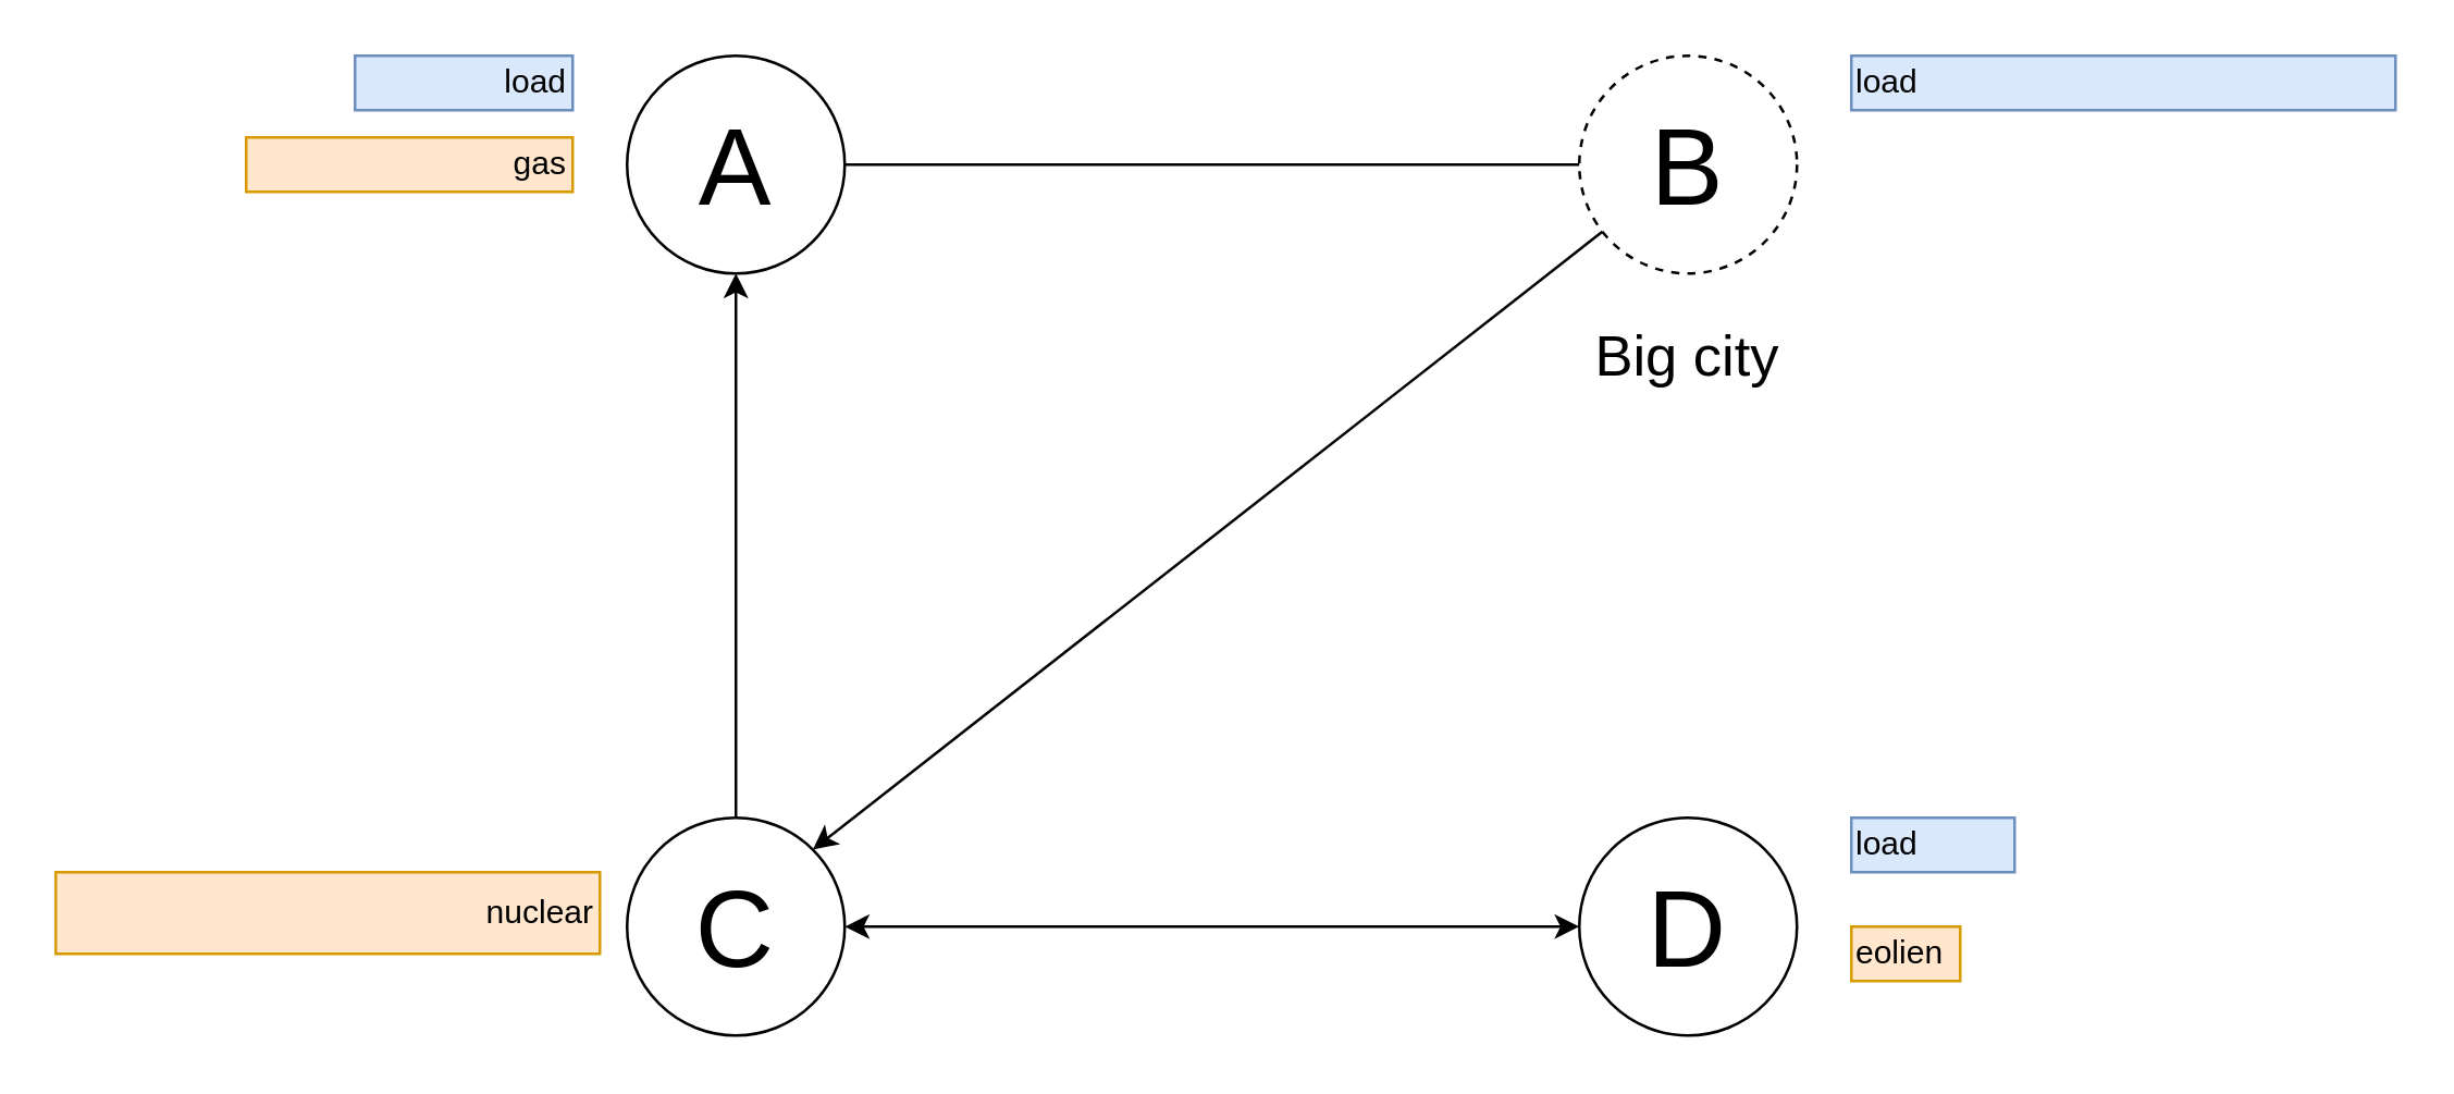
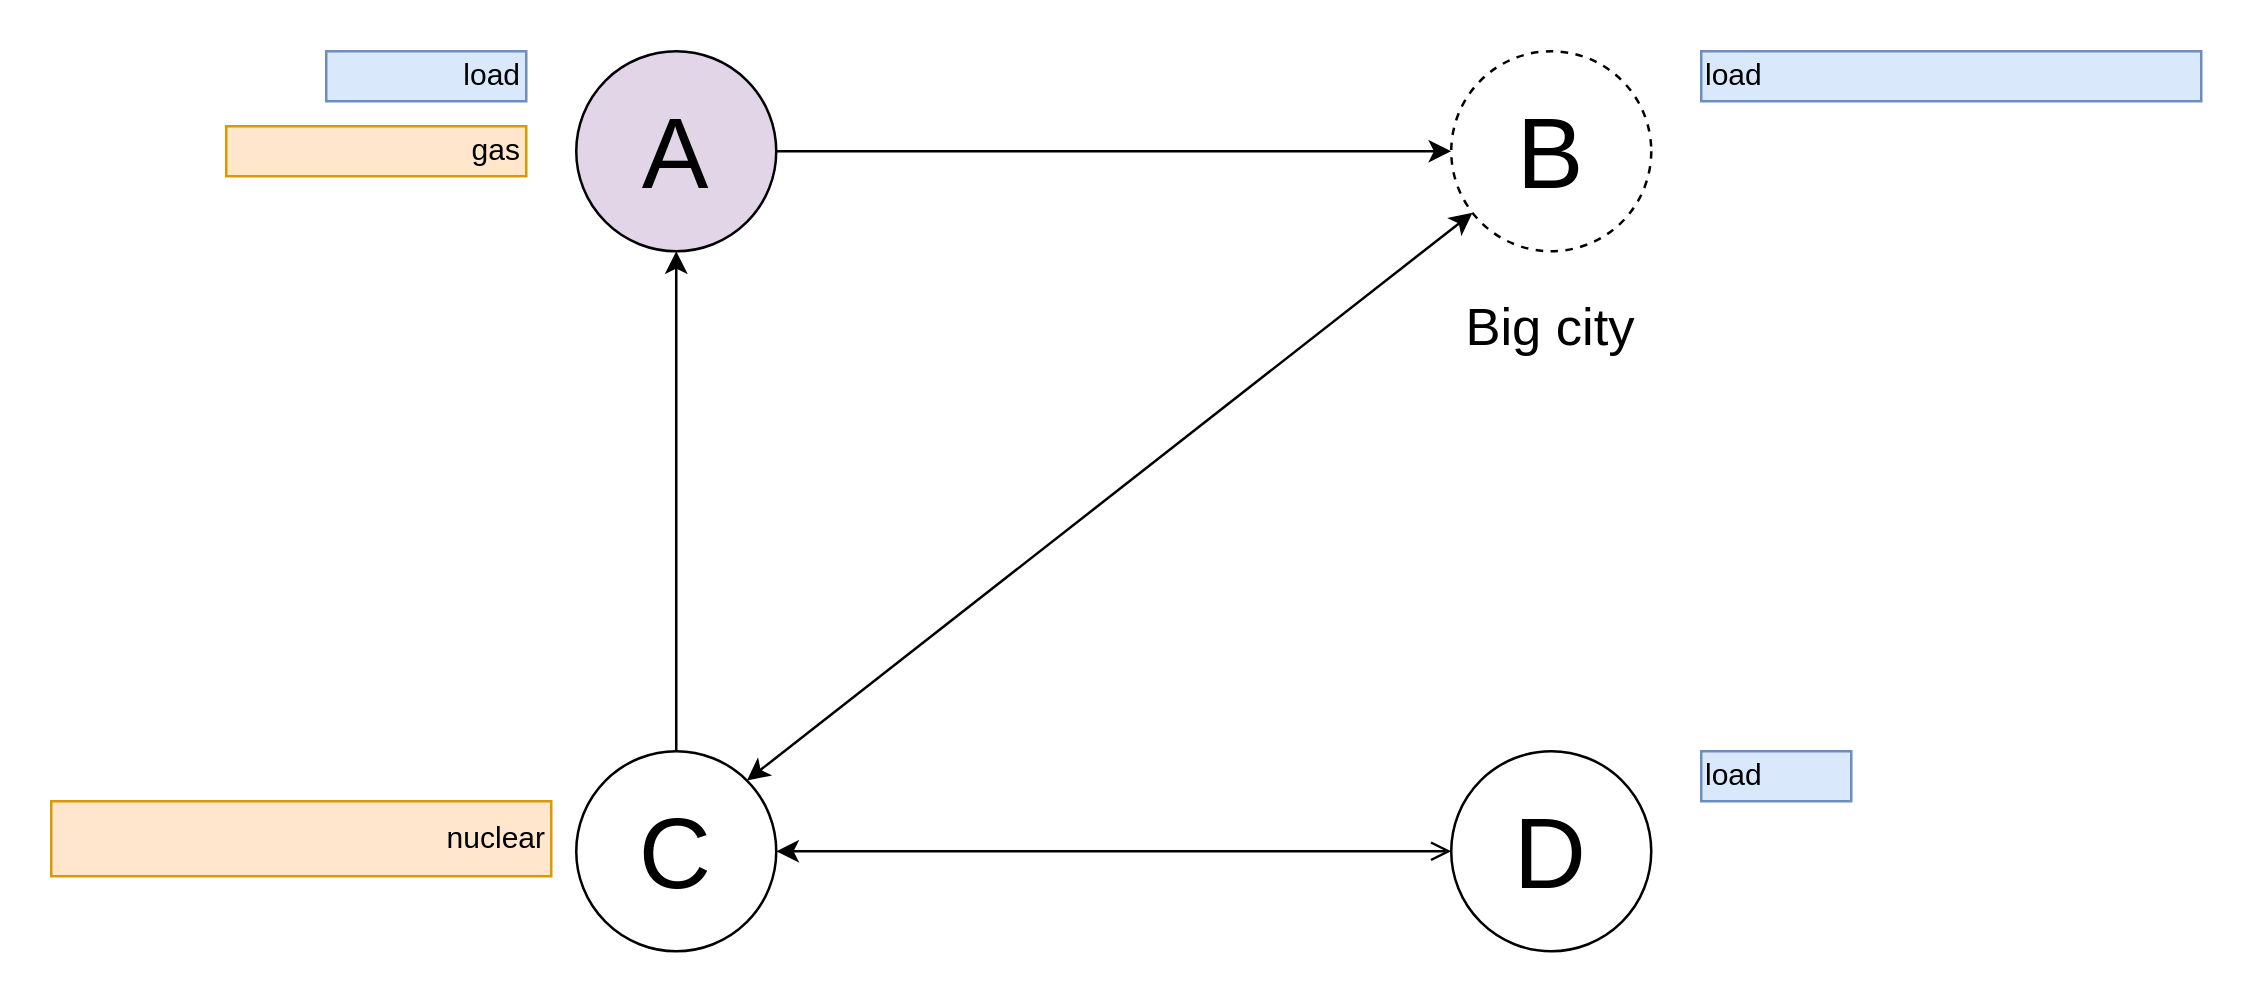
- <mxCell id="2" value="&lt;font style=&quot;font-size: 40px&quot;&gt;A&lt;/font&gt;" style="ellipse;whiteSpace=wrap;html=1;aspect=fixed;" vertex="1" parent="1"><mxGeometry x="230" y="20" width="80" height="80" as="geometry" /></mxCell>
+ <mxCell id="2" value="&lt;font style=&quot;font-size: 40px&quot;&gt;A&lt;/font&gt;" style="ellipse;whiteSpace=wrap;html=1;aspect=fixed;fillColor=#e1d5e7;" vertex="1" parent="1"><mxGeometry x="230" y="20" width="80" height="80" as="geometry" /></mxCell>
- <mxCell id="6" value="" style="endArrow=none;html=1;exitX=1;exitY=0.5;exitDx=0;exitDy=0;entryX=0;entryY=0.5;entryDx=0;entryDy=0;" edge="1" parent="1" source="2" target="3"><mxGeometry width="50" height="50" relative="1" as="geometry"><mxPoint x="350" y="80" as="sourcePoint" /><mxPoint x="460" y="260" as="targetPoint" /></mxGeometry></mxCell>
+ <mxCell id="6" value="" style="endArrow=classic;html=1;exitX=1;exitY=0.5;exitDx=0;exitDy=0;entryX=0;entryY=0.5;entryDx=0;entryDy=0;" edge="1" parent="1" source="2" target="3"><mxGeometry width="50" height="50" relative="1" as="geometry"><mxPoint x="350" y="80" as="sourcePoint" /><mxPoint x="460" y="260" as="targetPoint" /></mxGeometry></mxCell>
- <mxCell id="8" value="" style="endArrow=none;startArrow=classic;html=1;exitX=1;exitY=0;exitDx=0;exitDy=0;" edge="1" parent="1" source="4" target="3"><mxGeometry width="50" height="50" relative="1" as="geometry"><mxPoint x="410" y="310" as="sourcePoint" /><mxPoint x="460" y="260" as="targetPoint" /></mxGeometry></mxCell>
+ <mxCell id="8" value="" style="endArrow=classic;startArrow=classic;html=1;exitX=1;exitY=0;exitDx=0;exitDy=0;" edge="1" parent="1" source="4" target="3"><mxGeometry width="50" height="50" relative="1" as="geometry"><mxPoint x="410" y="310" as="sourcePoint" /><mxPoint x="460" y="260" as="targetPoint" /></mxGeometry></mxCell>
- <mxCell id="9" value="" style="endArrow=classic;startArrow=classic;html=1;exitX=1;exitY=0.5;exitDx=0;exitDy=0;entryX=0;entryY=0.5;entryDx=0;entryDy=0;" edge="1" parent="1" source="4" target="5"><mxGeometry width="50" height="50" relative="1" as="geometry"><mxPoint x="410" y="310" as="sourcePoint" /><mxPoint x="460" y="260" as="targetPoint" /></mxGeometry></mxCell>
+ <mxCell id="9" value="" style="endArrow=open;startArrow=classic;html=1;exitX=1;exitY=0.5;exitDx=0;exitDy=0;entryX=0;entryY=0.5;entryDx=0;entryDy=0;" edge="1" parent="1" source="4" target="5"><mxGeometry width="50" height="50" relative="1" as="geometry"><mxPoint x="410" y="310" as="sourcePoint" /><mxPoint x="460" y="260" as="targetPoint" /></mxGeometry></mxCell>
- <mxCell id="15" value="eolien" style="rounded=0;whiteSpace=wrap;html=1;fillColor=#ffe6cc;strokeColor=#d79b00;align=left;" vertex="1" parent="1"><mxGeometry x="680" y="340" width="40" height="20" as="geometry" /></mxCell>
